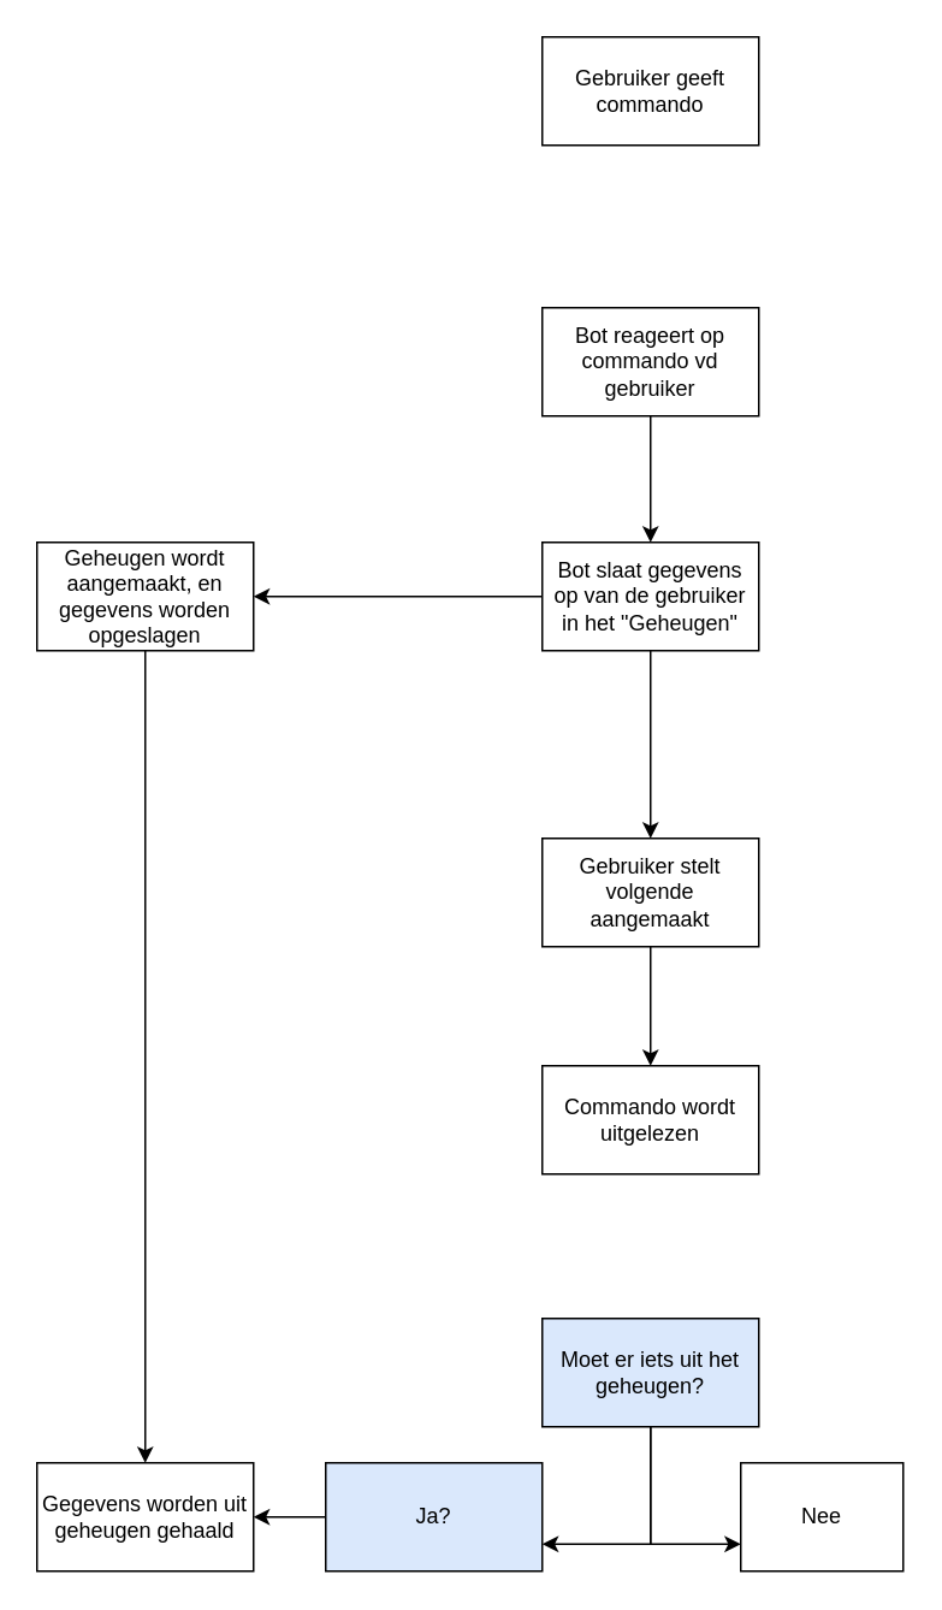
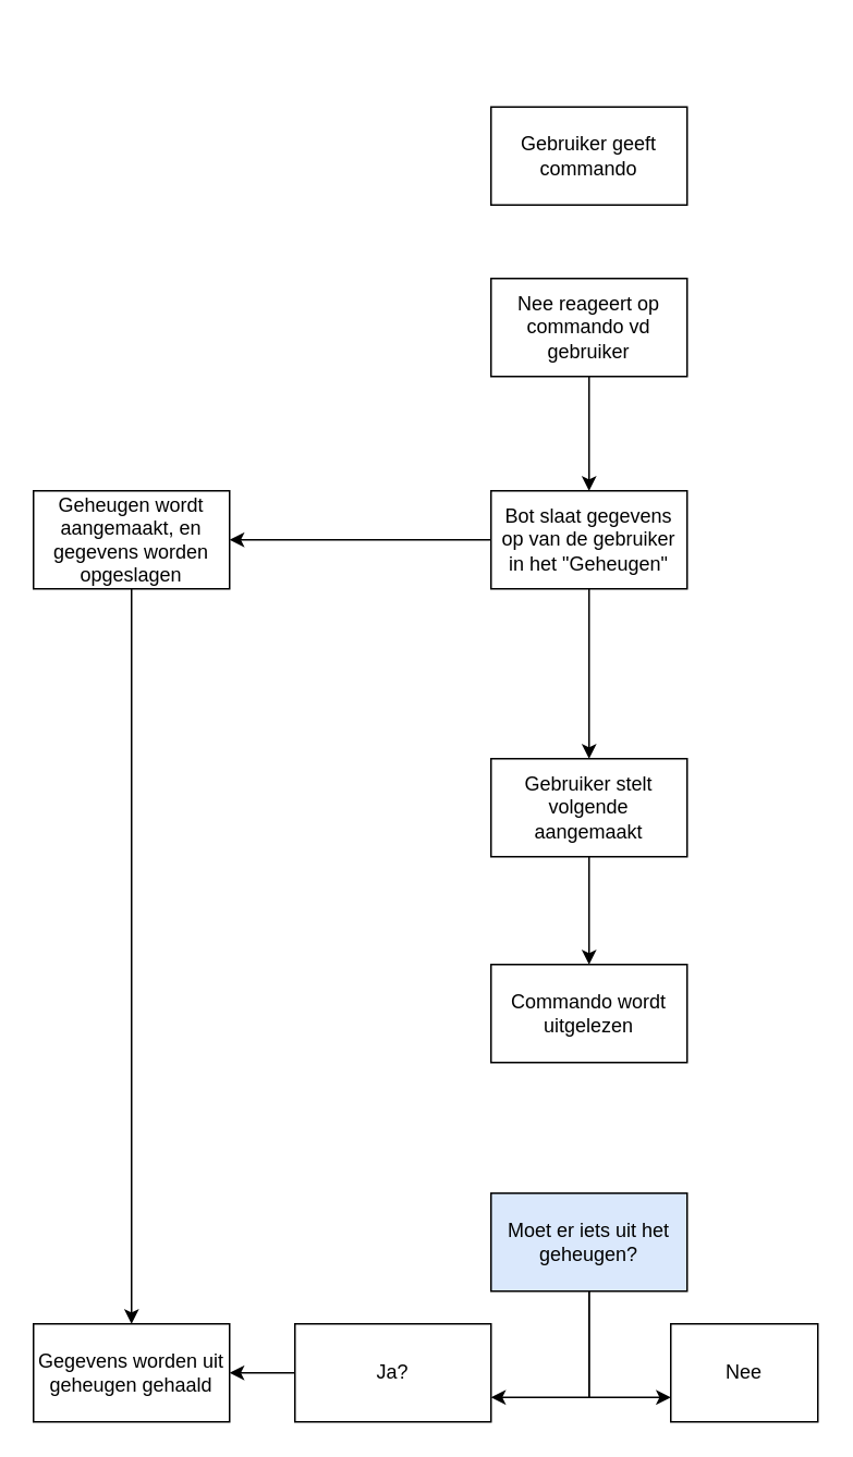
- <mxCell id="2" value="Gebruiker geeft commando" style="rounded=0;whiteSpace=wrap;html=1;" vertex="1" parent="1"><mxGeometry x="300" y="20" width="120" height="60" as="geometry" /></mxCell>
+ <mxCell id="2" value="Gebruiker geeft commando" style="rounded=0;whiteSpace=wrap;html=1;" vertex="1" parent="1"><mxGeometry x="300" y="65" width="120" height="60" as="geometry" /></mxCell>
- <mxCell id="4" value="Bot reageert op commando vd gebruiker" style="rounded=0;whiteSpace=wrap;html=1;" vertex="1" parent="1"><mxGeometry x="300" y="170" width="120" height="60" as="geometry" /></mxCell>
+ <mxCell id="4" value="Nee reageert op commando vd gebruiker" style="rounded=0;whiteSpace=wrap;html=1;" vertex="1" parent="1"><mxGeometry x="300" y="170" width="120" height="60" as="geometry" /></mxCell>
- <mxCell id="17" value="Ja?" style="rounded=0;whiteSpace=wrap;html=1;fillColor=#dae8fc;" vertex="1" parent="1"><mxGeometry x="180" y="810" width="120" height="60" as="geometry" /></mxCell>
+ <mxCell id="17" value="Ja?" style="rounded=0;whiteSpace=wrap;html=1;" vertex="1" parent="1"><mxGeometry x="180" y="810" width="120" height="60" as="geometry" /></mxCell>
